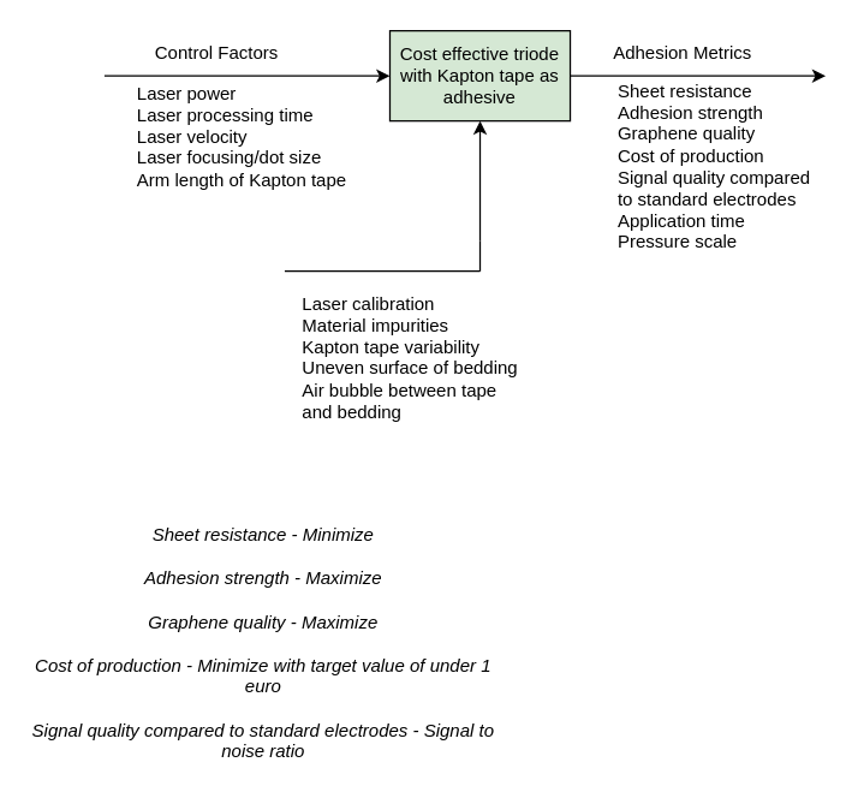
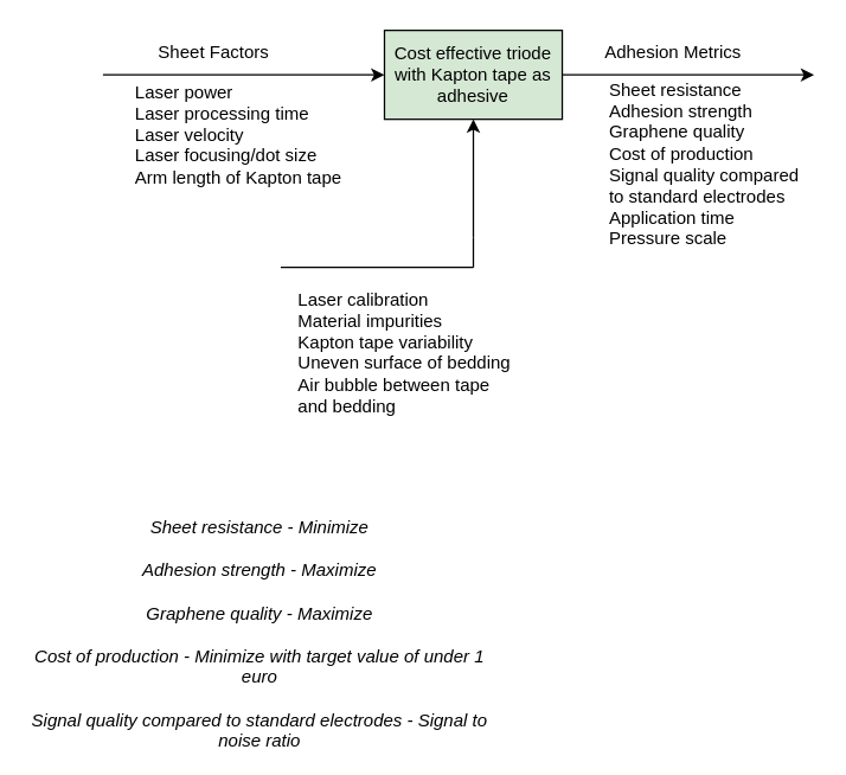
- <mxCell id="3" value="Control Factors" style="text;html=1;align=center;verticalAlign=middle;whiteSpace=wrap;rounded=0;" vertex="1" parent="1"><mxGeometry x="89" y="20" width="110" height="30" as="geometry" /></mxCell>
+ <mxCell id="3" value="Sheet Factors" style="text;html=1;align=center;verticalAlign=middle;whiteSpace=wrap;rounded=0;" vertex="1" parent="1"><mxGeometry x="89" y="20" width="110" height="30" as="geometry" /></mxCell>
